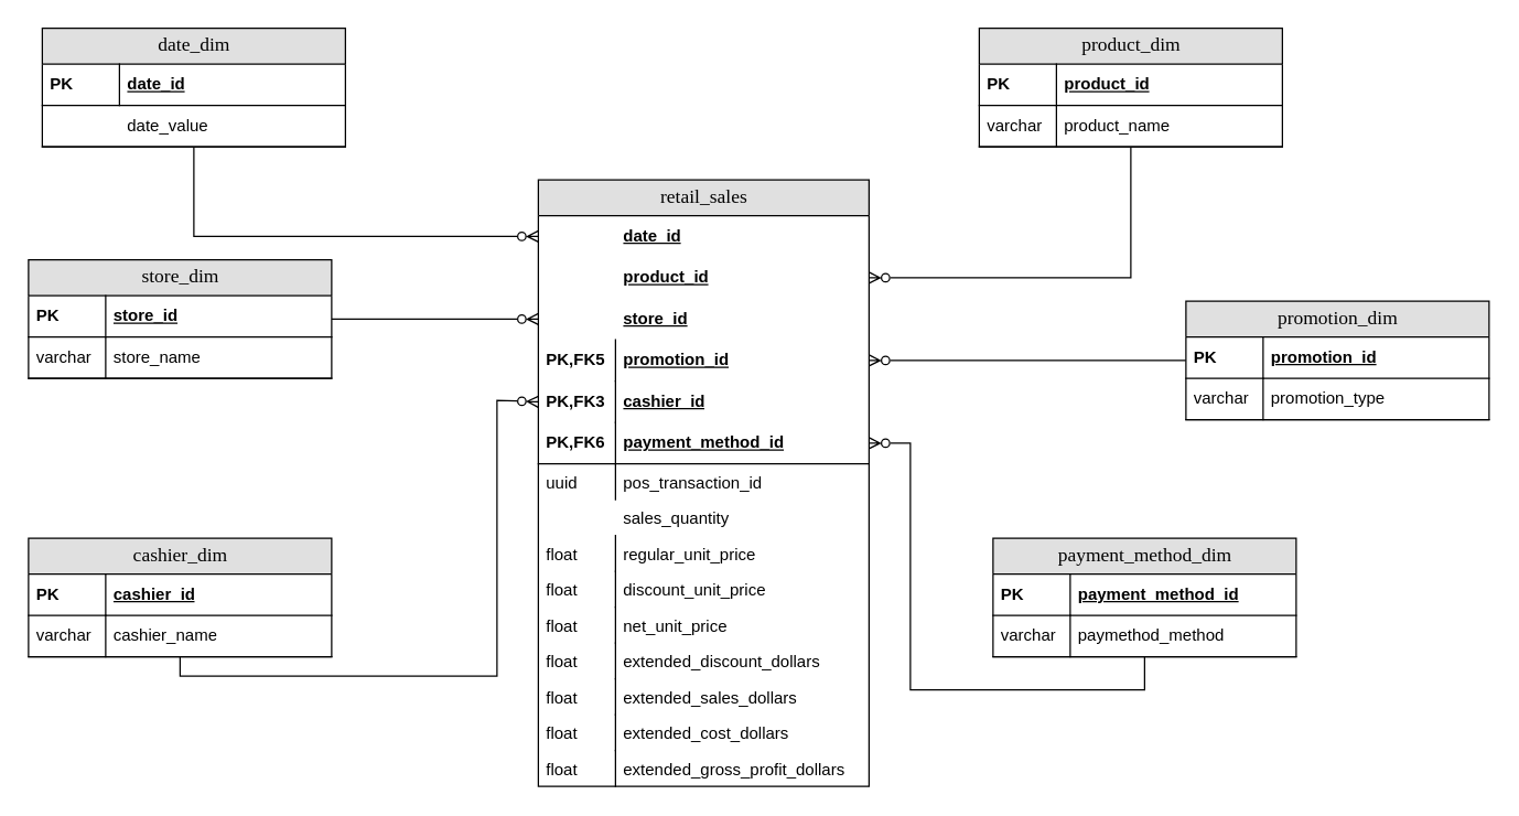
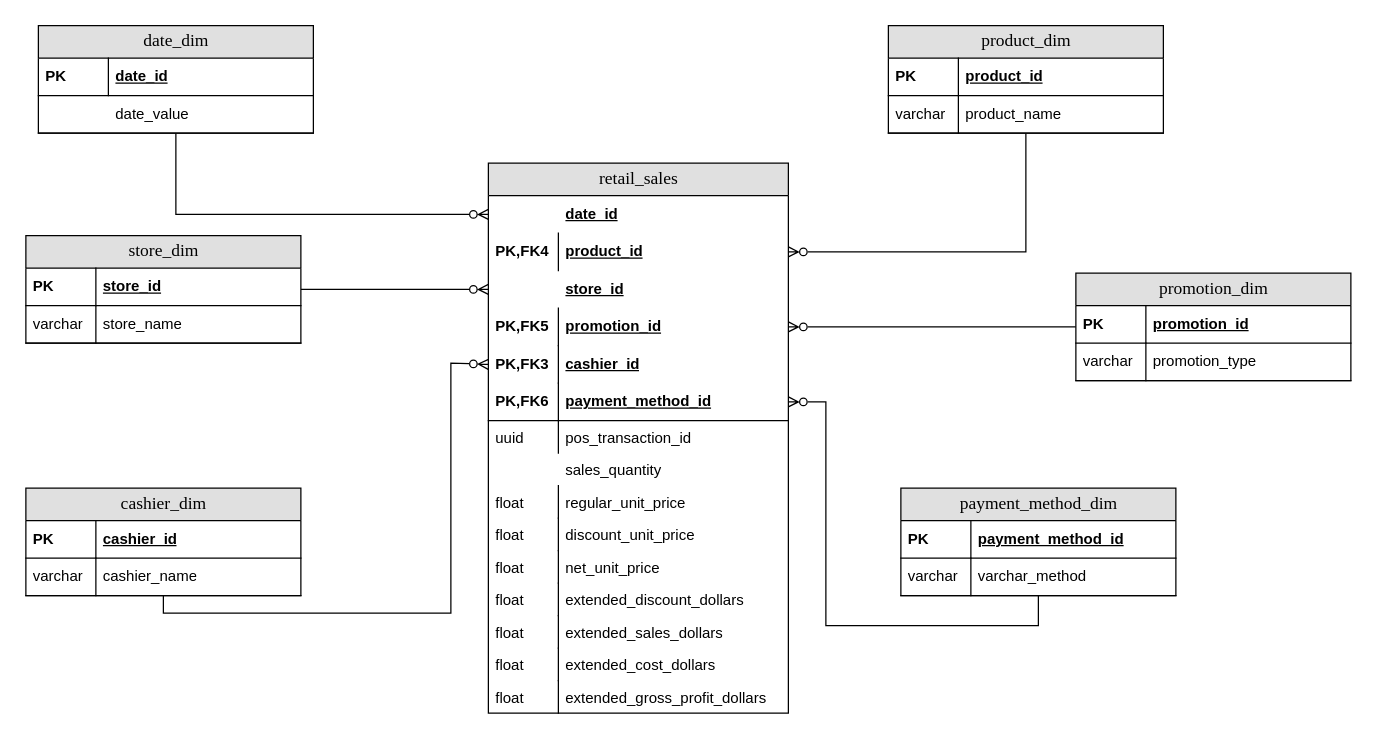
+ <mxCell id="5" value="PK,FK4" style="shape=partialRectangle;fontStyle=1;top=0;left=0;bottom=0;html=1;fillColor=none;align=left;verticalAlign=middle;spacingLeft=4;spacingRight=4;whiteSpace=wrap;overflow=hidden;rotatable=0;points=[];portConstraint=eastwest;part=1;strokeColor=default;" vertex="1" connectable="0" parent="4"><mxGeometry width="56" height="30" as="geometry" /></mxCell>
- <mxCell id="63" value="paymethod_method" style="shape=partialRectangle;top=0;left=0;right=0;bottom=1;html=1;align=left;verticalAlign=middle;fillColor=none;spacingLeft=60;spacingRight=4;whiteSpace=wrap;overflow=hidden;rotatable=0;points=[[0,0.5],[1,0.5]];portConstraint=eastwest;dropTarget=0;fontStyle=0;" vertex="1" parent="60"><mxGeometry y="56" width="220" height="30" as="geometry" /></mxCell>
+ <mxCell id="63" value="varchar_method" style="shape=partialRectangle;top=0;left=0;right=0;bottom=1;html=1;align=left;verticalAlign=middle;fillColor=none;spacingLeft=60;spacingRight=4;whiteSpace=wrap;overflow=hidden;rotatable=0;points=[[0,0.5],[1,0.5]];portConstraint=eastwest;dropTarget=0;fontStyle=0;" vertex="1" parent="60"><mxGeometry y="56" width="220" height="30" as="geometry" /></mxCell>
